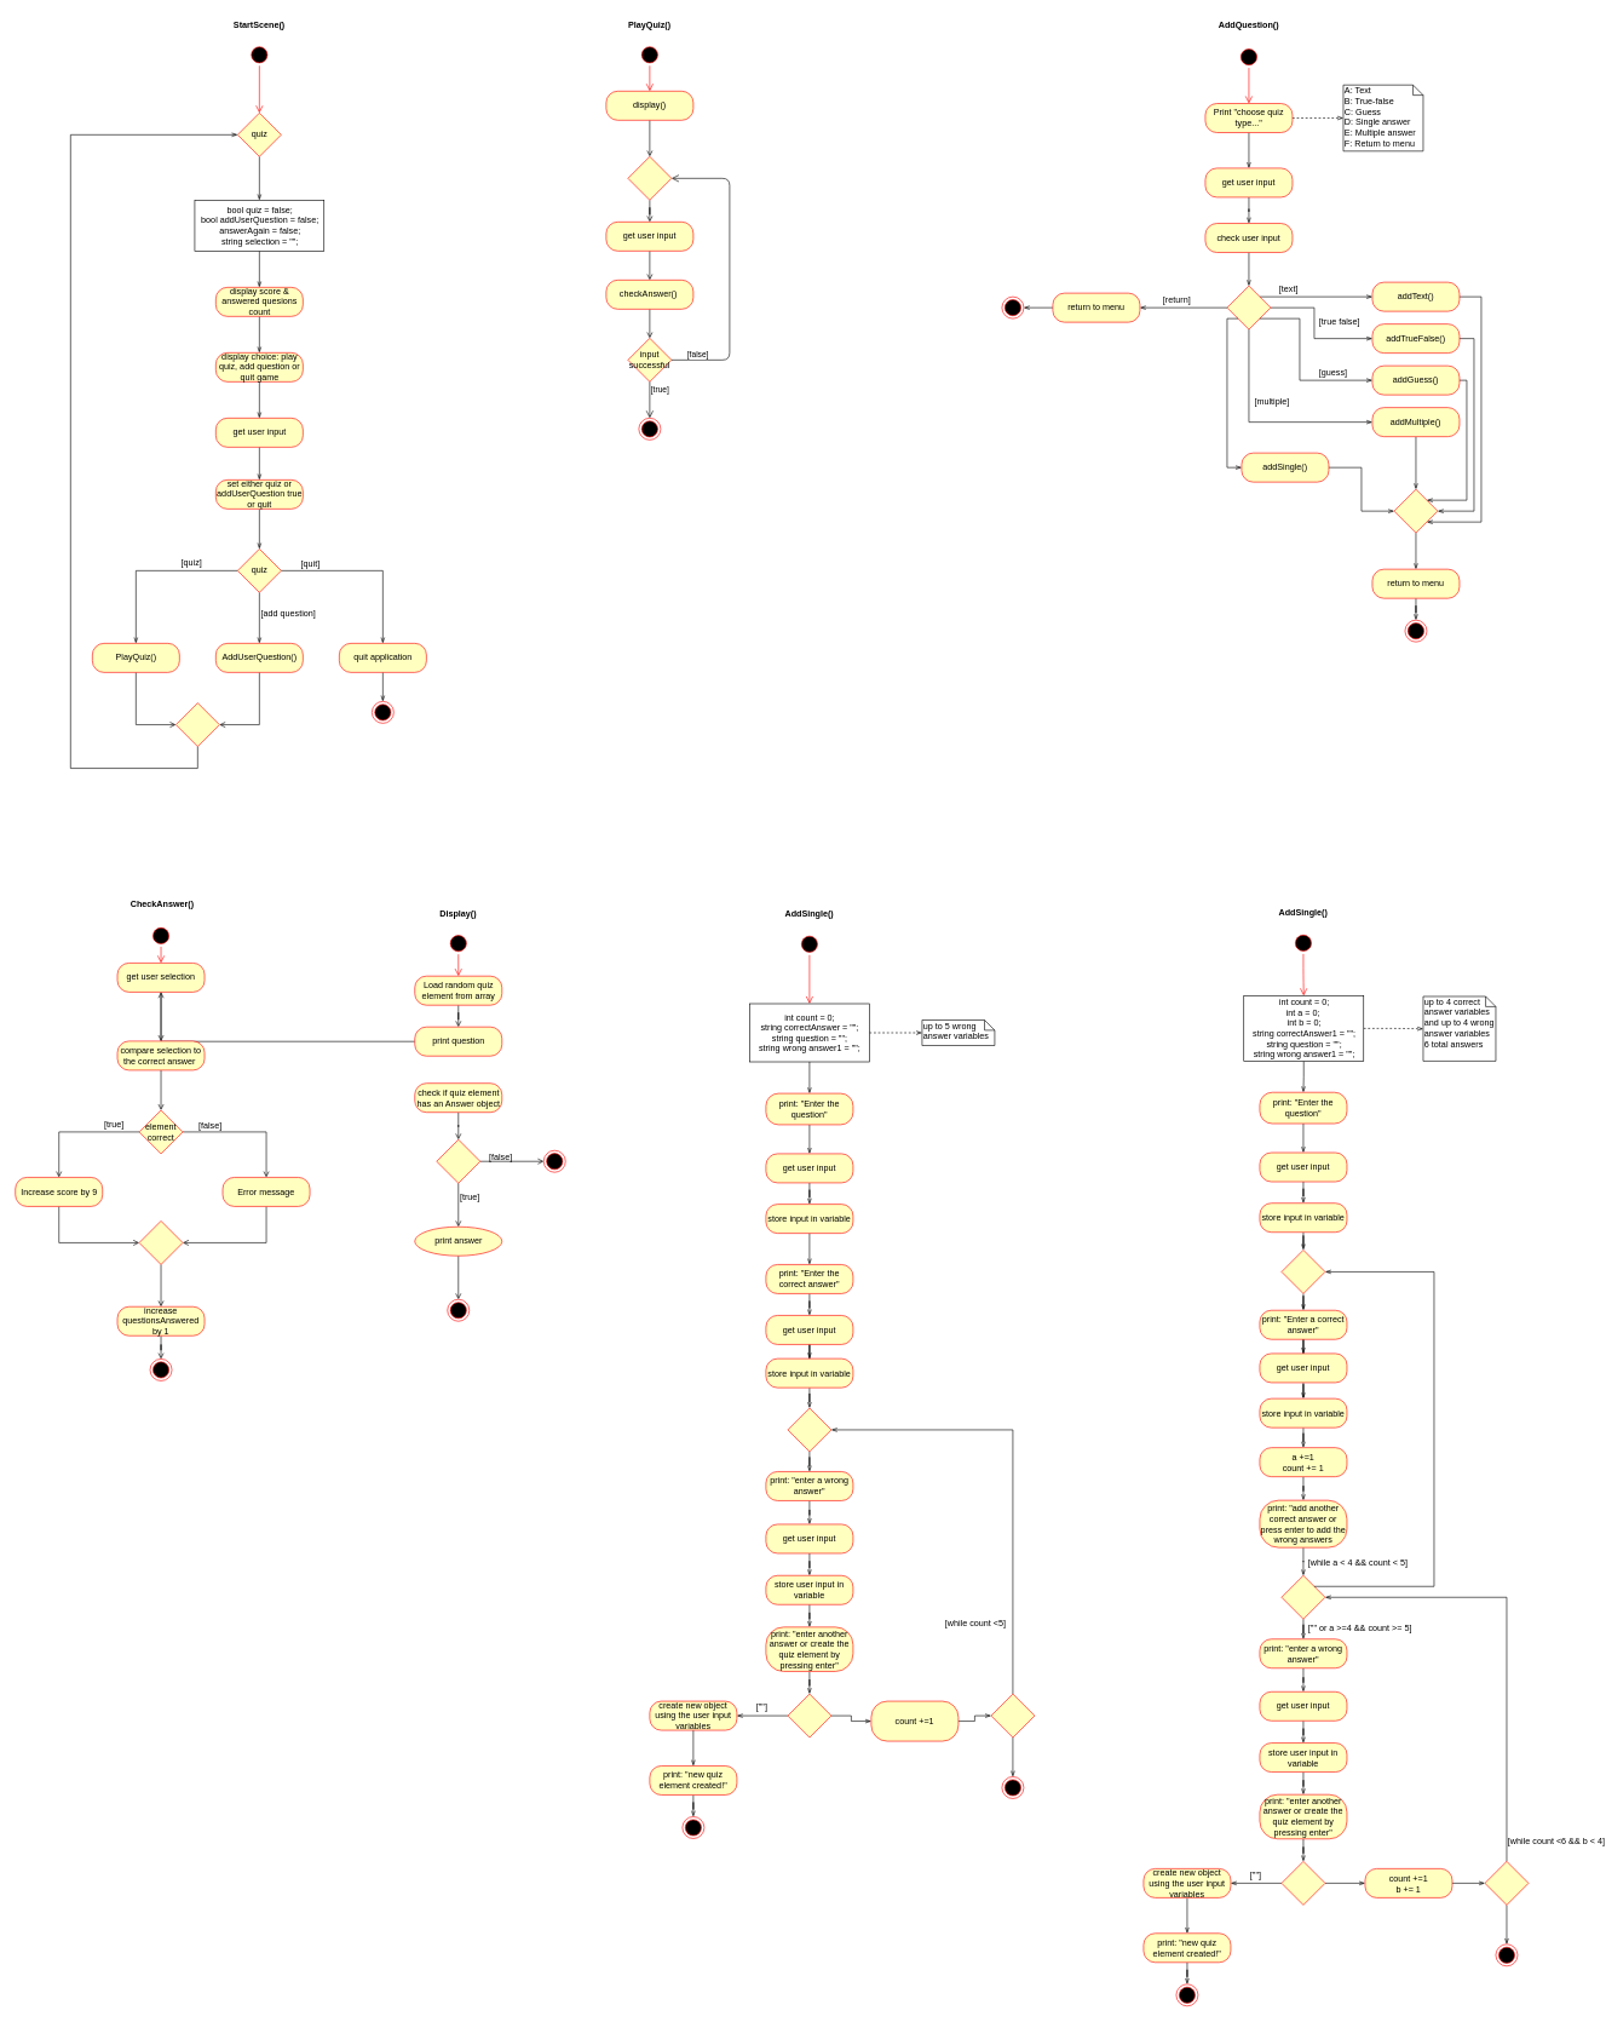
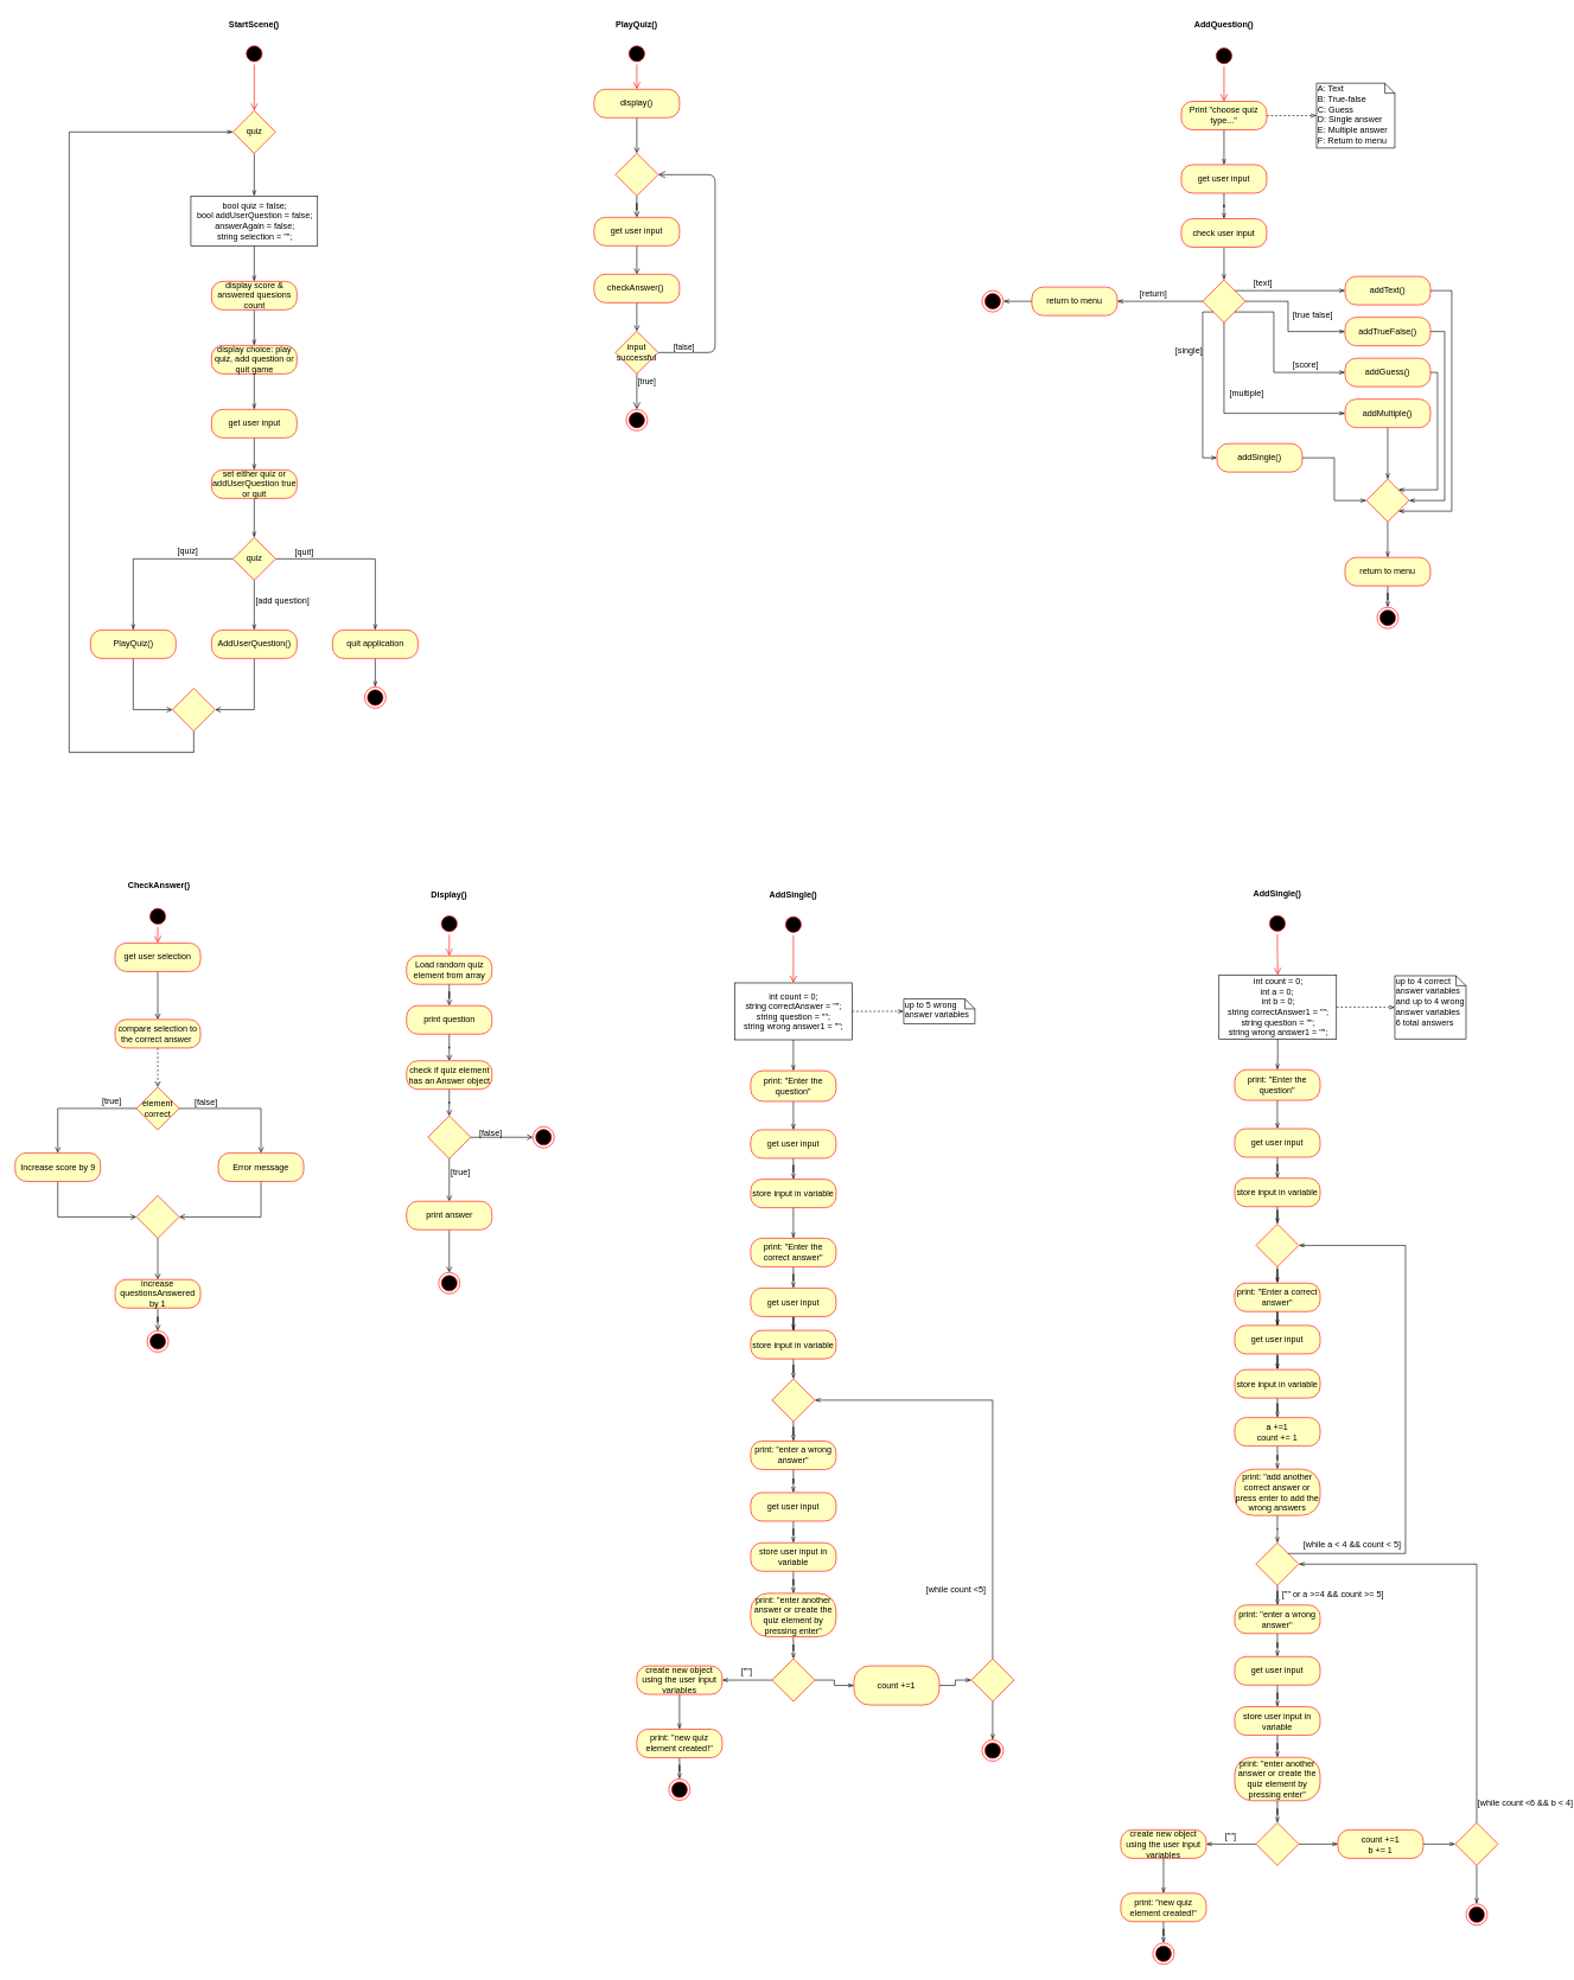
+ <mxCell id="110" value="[single]" style="text;html=1;resizable=0;points=[];autosize=1;align=left;verticalAlign=top;spacingTop=-4;" vertex="1" parent="1"><mxGeometry x="1649" y="483" width="50" height="20" as="geometry" /></mxCell>
- <mxCell id="106" value="[guess]" style="text;html=1;resizable=0;points=[];autosize=1;align=left;verticalAlign=top;spacingTop=-4;" vertex="1" parent="1"><mxGeometry x="1814" y="503" width="50" height="20" as="geometry" /></mxCell>
+ <mxCell id="106" value="[score]" style="text;html=1;resizable=0;points=[];autosize=1;align=left;verticalAlign=top;spacingTop=-4;" vertex="1" parent="1"><mxGeometry x="1814" y="503" width="50" height="20" as="geometry" /></mxCell>
- <mxCell id="45" style="edgeStyle=orthogonalEdgeStyle;rounded=0;orthogonalLoop=1;jettySize=auto;html=1;strokeColor=#000000;endArrow=open;endFill=0;" parent="1" source="46" target="60" edge="1"><mxGeometry relative="1" as="geometry"><mxPoint x="630.5" y="1503" as="targetPoint" /></mxGeometry></mxCell>
+ <mxCell id="45" style="edgeStyle=orthogonalEdgeStyle;rounded=0;orthogonalLoop=1;jettySize=auto;html=1;strokeColor=#000000;entryX=0.5;entryY=0;entryDx=0;entryDy=0;endArrow=open;endFill=0;" parent="1" source="46" target="48" edge="1"><mxGeometry relative="1" as="geometry"><mxPoint x="630.5" y="1503" as="targetPoint" /></mxGeometry></mxCell>
- <mxCell id="61" style="edgeStyle=orthogonalEdgeStyle;rounded=0;orthogonalLoop=1;jettySize=auto;html=1;strokeColor=#000000;endArrow=open;endFill=0;" parent="1" source="62" target="65" edge="1"><mxGeometry relative="1" as="geometry" /></mxCell>
+ <mxCell id="61" style="edgeStyle=orthogonalEdgeStyle;rounded=0;orthogonalLoop=1;jettySize=auto;html=1;strokeColor=#000000;endArrow=open;endFill=0;dashed=1;" parent="1" source="62" target="65" edge="1"><mxGeometry relative="1" as="geometry" /></mxCell>
- <mxCell id="54" value="print answer" style="ellipse;whiteSpace=wrap;html=1;arcSize=40;fontColor=#000000;fillColor=#ffffc0;strokeColor=#ff0000;" parent="1" vertex="1"><mxGeometry x="570.5" y="1688" width="120" height="40" as="geometry" /></mxCell>
+ <mxCell id="54" value="print answer" style="rounded=1;whiteSpace=wrap;html=1;arcSize=40;fontColor=#000000;fillColor=#ffffc0;strokeColor=#ff0000;" parent="1" vertex="1"><mxGeometry x="570.5" y="1688" width="120" height="40" as="geometry" /></mxCell>
- <mxCell id="226" value="[while a &amp;lt; 4 &amp;amp;&amp;amp; count &amp;lt; 5]" style="text;html=1;resizable=0;points=[];autosize=1;align=left;verticalAlign=top;spacingTop=-4;" vertex="1" parent="1"><mxGeometry x="1799" y="2140" width="150" height="20" as="geometry" /></mxCell>
+ <mxCell id="226" value="[while a &amp;lt; 4 &amp;amp;&amp;amp; count &amp;lt; 5]" style="text;html=1;resizable=0;points=[];autosize=1;align=left;verticalAlign=top;spacingTop=-4;" vertex="1" parent="1"><mxGeometry x="1829" y="2160" width="150" height="20" as="geometry" /></mxCell>
